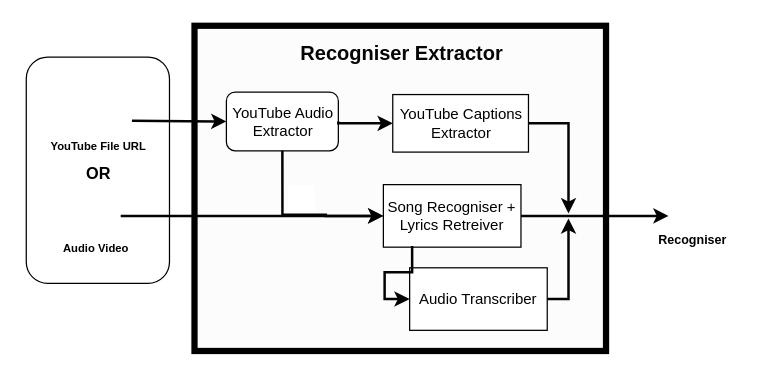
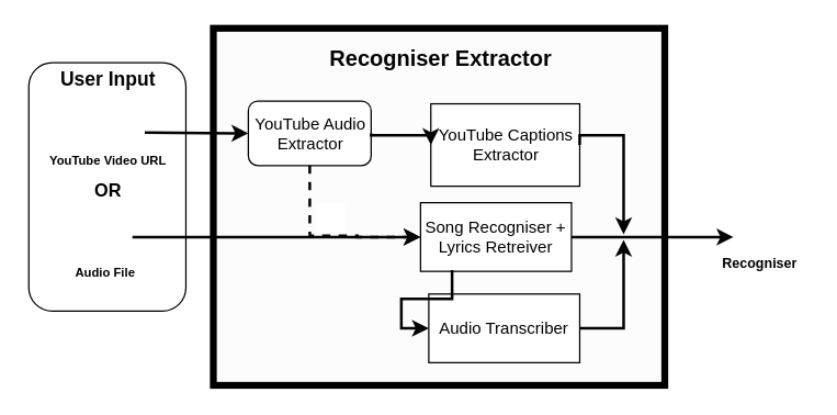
+ <mxCell id="20" value="&lt;b style=&quot;border-color: var(--border-color);&quot;&gt;&lt;font style=&quot;border-color: var(--border-color); font-size: 14px;&quot; color=&quot;#050505&quot;&gt;User Input&lt;/font&gt;&lt;/b&gt;" style="text;html=1;strokeColor=none;fillColor=none;align=center;verticalAlign=middle;whiteSpace=wrap;rounded=0;" parent="1" vertex="1"><mxGeometry x="30.75" y="45" width="94.5" height="23" as="geometry" /></mxCell>
- <mxCell id="17" value="YouTube Captions&lt;br&gt;Extractor" style="rounded=0;whiteSpace=wrap;html=1;" parent="1" vertex="1"><mxGeometry x="313.5" y="75" width="108.5" height="46" as="geometry" /></mxCell>
+ <mxCell id="17" value="YouTube Captions&lt;br&gt;Extractor" style="rounded=0;whiteSpace=wrap;html=1;" parent="1" vertex="1"><mxGeometry x="313.5" y="75" width="108.5" height="60" as="geometry" /></mxCell>
- <mxCell id="14" value="&lt;font style=&quot;font-size: 9px;&quot;&gt;&lt;b&gt;YouTube File URL&lt;/b&gt;&lt;/font&gt;" style="text;html=1;align=center;verticalAlign=middle;resizable=0;points=[];autosize=1;strokeColor=none;fillColor=none;" parent="1" vertex="1"><mxGeometry x="23" y="100.5" width="110" height="30" as="geometry" /></mxCell>
+ <mxCell id="14" value="&lt;font style=&quot;font-size: 9px;&quot;&gt;&lt;b&gt;YouTube Video URL&lt;/b&gt;&lt;/font&gt;" style="text;html=1;align=center;verticalAlign=middle;resizable=0;points=[];autosize=1;strokeColor=none;fillColor=none;" parent="1" vertex="1"><mxGeometry x="23" y="100.5" width="110" height="30" as="geometry" /></mxCell>
- <mxCell id="9" value="" style="edgeStyle=orthogonalEdgeStyle;rounded=0;orthogonalLoop=1;jettySize=auto;html=1;strokeWidth=2;strokeColor=#030303;startArrow=none;exitX=0.5;exitY=1;exitDx=0;exitDy=0;entryX=0;entryY=0.5;entryDx=0;entryDy=0;" parent="1" source="5" target="6" edge="1"><mxGeometry relative="1" as="geometry"><mxPoint x="130.25" y="124" as="sourcePoint" /><mxPoint x="75" y="249" as="targetPoint" /><Array as="points"><mxPoint x="225" y="171" /><mxPoint x="260" y="171" /><mxPoint x="260" y="172" /></Array></mxGeometry></mxCell>
+ <mxCell id="9" value="" style="edgeStyle=orthogonalEdgeStyle;rounded=0;orthogonalLoop=1;jettySize=auto;html=1;strokeWidth=2;strokeColor=#030303;startArrow=none;exitX=0.5;exitY=1;exitDx=0;exitDy=0;entryX=0;entryY=0.5;entryDx=0;entryDy=0;dashed=1;" parent="1" source="5" target="6" edge="1"><mxGeometry relative="1" as="geometry"><mxPoint x="130.25" y="124" as="sourcePoint" /><mxPoint x="75" y="249" as="targetPoint" /><Array as="points"><mxPoint x="225" y="171" /><mxPoint x="260" y="171" /><mxPoint x="260" y="172" /></Array></mxGeometry></mxCell>
- <mxCell id="13" value="&lt;font size=&quot;1&quot; style=&quot;&quot;&gt;&lt;b style=&quot;font-size: 9px;&quot;&gt;Audio Video&lt;/b&gt;&lt;/font&gt;" style="text;html=1;align=center;verticalAlign=middle;resizable=0;points=[];autosize=1;strokeColor=none;fillColor=none;" parent="1" vertex="1"><mxGeometry x="41" y="181.5" width="70" height="30" as="geometry" /></mxCell>
+ <mxCell id="13" value="&lt;font size=&quot;1&quot; style=&quot;&quot;&gt;&lt;b style=&quot;font-size: 9px;&quot;&gt;Audio File&lt;/b&gt;&lt;/font&gt;" style="text;html=1;align=center;verticalAlign=middle;resizable=0;points=[];autosize=1;strokeColor=none;fillColor=none;" parent="1" vertex="1"><mxGeometry x="41" y="181.5" width="70" height="30" as="geometry" /></mxCell>
- <mxCell id="7" value="Audio Transcriber" style="rounded=0;whiteSpace=wrap;html=1;" parent="1" vertex="1"><mxGeometry x="327" y="213.5" width="110" height="50" as="geometry" /></mxCell>
+ <mxCell id="7" value="Audio Transcriber" style="rounded=0;whiteSpace=wrap;html=1;" parent="1" vertex="1"><mxGeometry x="312" y="213.5" width="110" height="50" as="geometry" /></mxCell>
